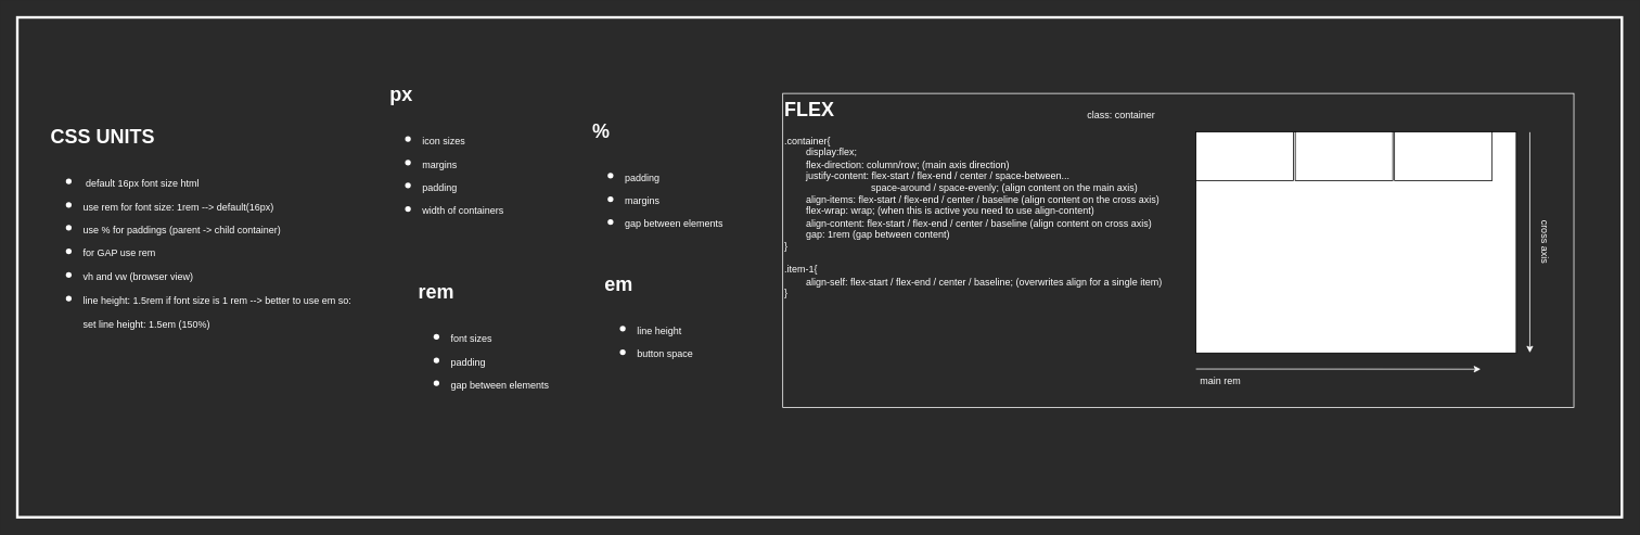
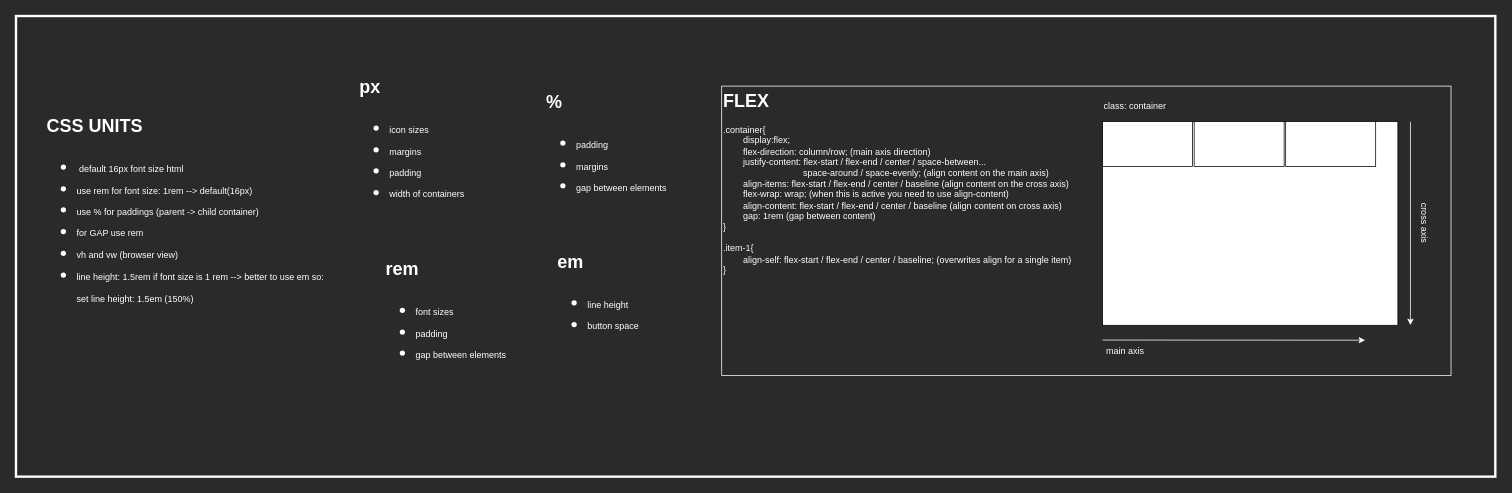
- <mxCell id="10" value="class: container" style="text;html=1;align=center;verticalAlign=middle;whiteSpace=wrap;rounded=0;fontColor=light-dark(#ffffff, #ededed);" parent="1" vertex="1"><mxGeometry x="1326.76" y="125.97" width="102.36" height="30" as="geometry" /></mxCell>
+ <mxCell id="10" value="class: container" style="text;html=1;align=center;verticalAlign=middle;whiteSpace=wrap;rounded=0;fontColor=light-dark(#ffffff, #ededed);" parent="1" vertex="1"><mxGeometry x="1461.76" y="125.97" width="102.36" height="30" as="geometry" /></mxCell>
- <mxCell id="5" value="&lt;h1 style=&quot;margin-top: 0px;&quot;&gt;%&lt;/h1&gt;&lt;h1 style=&quot;margin-top: 0px;&quot;&gt;&lt;ul&gt;&lt;li&gt;&lt;span style=&quot;font-size: 12px; font-weight: 400;&quot;&gt;padding&lt;/span&gt;&lt;/li&gt;&lt;li&gt;&lt;span style=&quot;font-size: 12px; font-weight: 400;&quot;&gt;margins&lt;/span&gt;&lt;/li&gt;&lt;li&gt;&lt;span style=&quot;font-size: 12px; font-weight: 400;&quot;&gt;gap between elements&lt;/span&gt;&lt;/li&gt;&lt;/ul&gt;&lt;/h1&gt;" style="text;html=1;whiteSpace=wrap;overflow=hidden;rounded=0;fontColor=light-dark(#ffffff, #ededed);" parent="1" vertex="1"><mxGeometry x="725.54" y="140.18" width="196.85" height="173.22" as="geometry" /></mxCell>
+ <mxCell id="5" value="&lt;h1 style=&quot;margin-top: 0px;&quot;&gt;%&lt;/h1&gt;&lt;h1 style=&quot;margin-top: 0px;&quot;&gt;&lt;ul&gt;&lt;li&gt;&lt;span style=&quot;font-size: 12px; font-weight: 400;&quot;&gt;padding&lt;/span&gt;&lt;/li&gt;&lt;li&gt;&lt;span style=&quot;font-size: 12px; font-weight: 400;&quot;&gt;margins&lt;/span&gt;&lt;/li&gt;&lt;li&gt;&lt;span style=&quot;font-size: 12px; font-weight: 400;&quot;&gt;gap between elements&lt;/span&gt;&lt;/li&gt;&lt;/ul&gt;&lt;/h1&gt;" style="text;html=1;whiteSpace=wrap;overflow=hidden;rounded=0;fontColor=light-dark(#ffffff, #ededed);" parent="1" vertex="1"><mxGeometry x="725.54" y="115.18" width="196.85" height="173.22" as="geometry" /></mxCell>
- <mxCell id="12" value="main rem" style="text;html=1;align=center;verticalAlign=middle;whiteSpace=wrap;rounded=0;fontColor=light-dark(#ffffff, #ededed);" parent="1" vertex="1"><mxGeometry x="1469.64" y="452.74" width="60" height="30" as="geometry" /></mxCell>
+ <mxCell id="12" value="main axis" style="text;html=1;align=center;verticalAlign=middle;whiteSpace=wrap;rounded=0;fontColor=light-dark(#ffffff, #ededed);" parent="1" vertex="1"><mxGeometry x="1469.64" y="452.74" width="60" height="30" as="geometry" /></mxCell>
